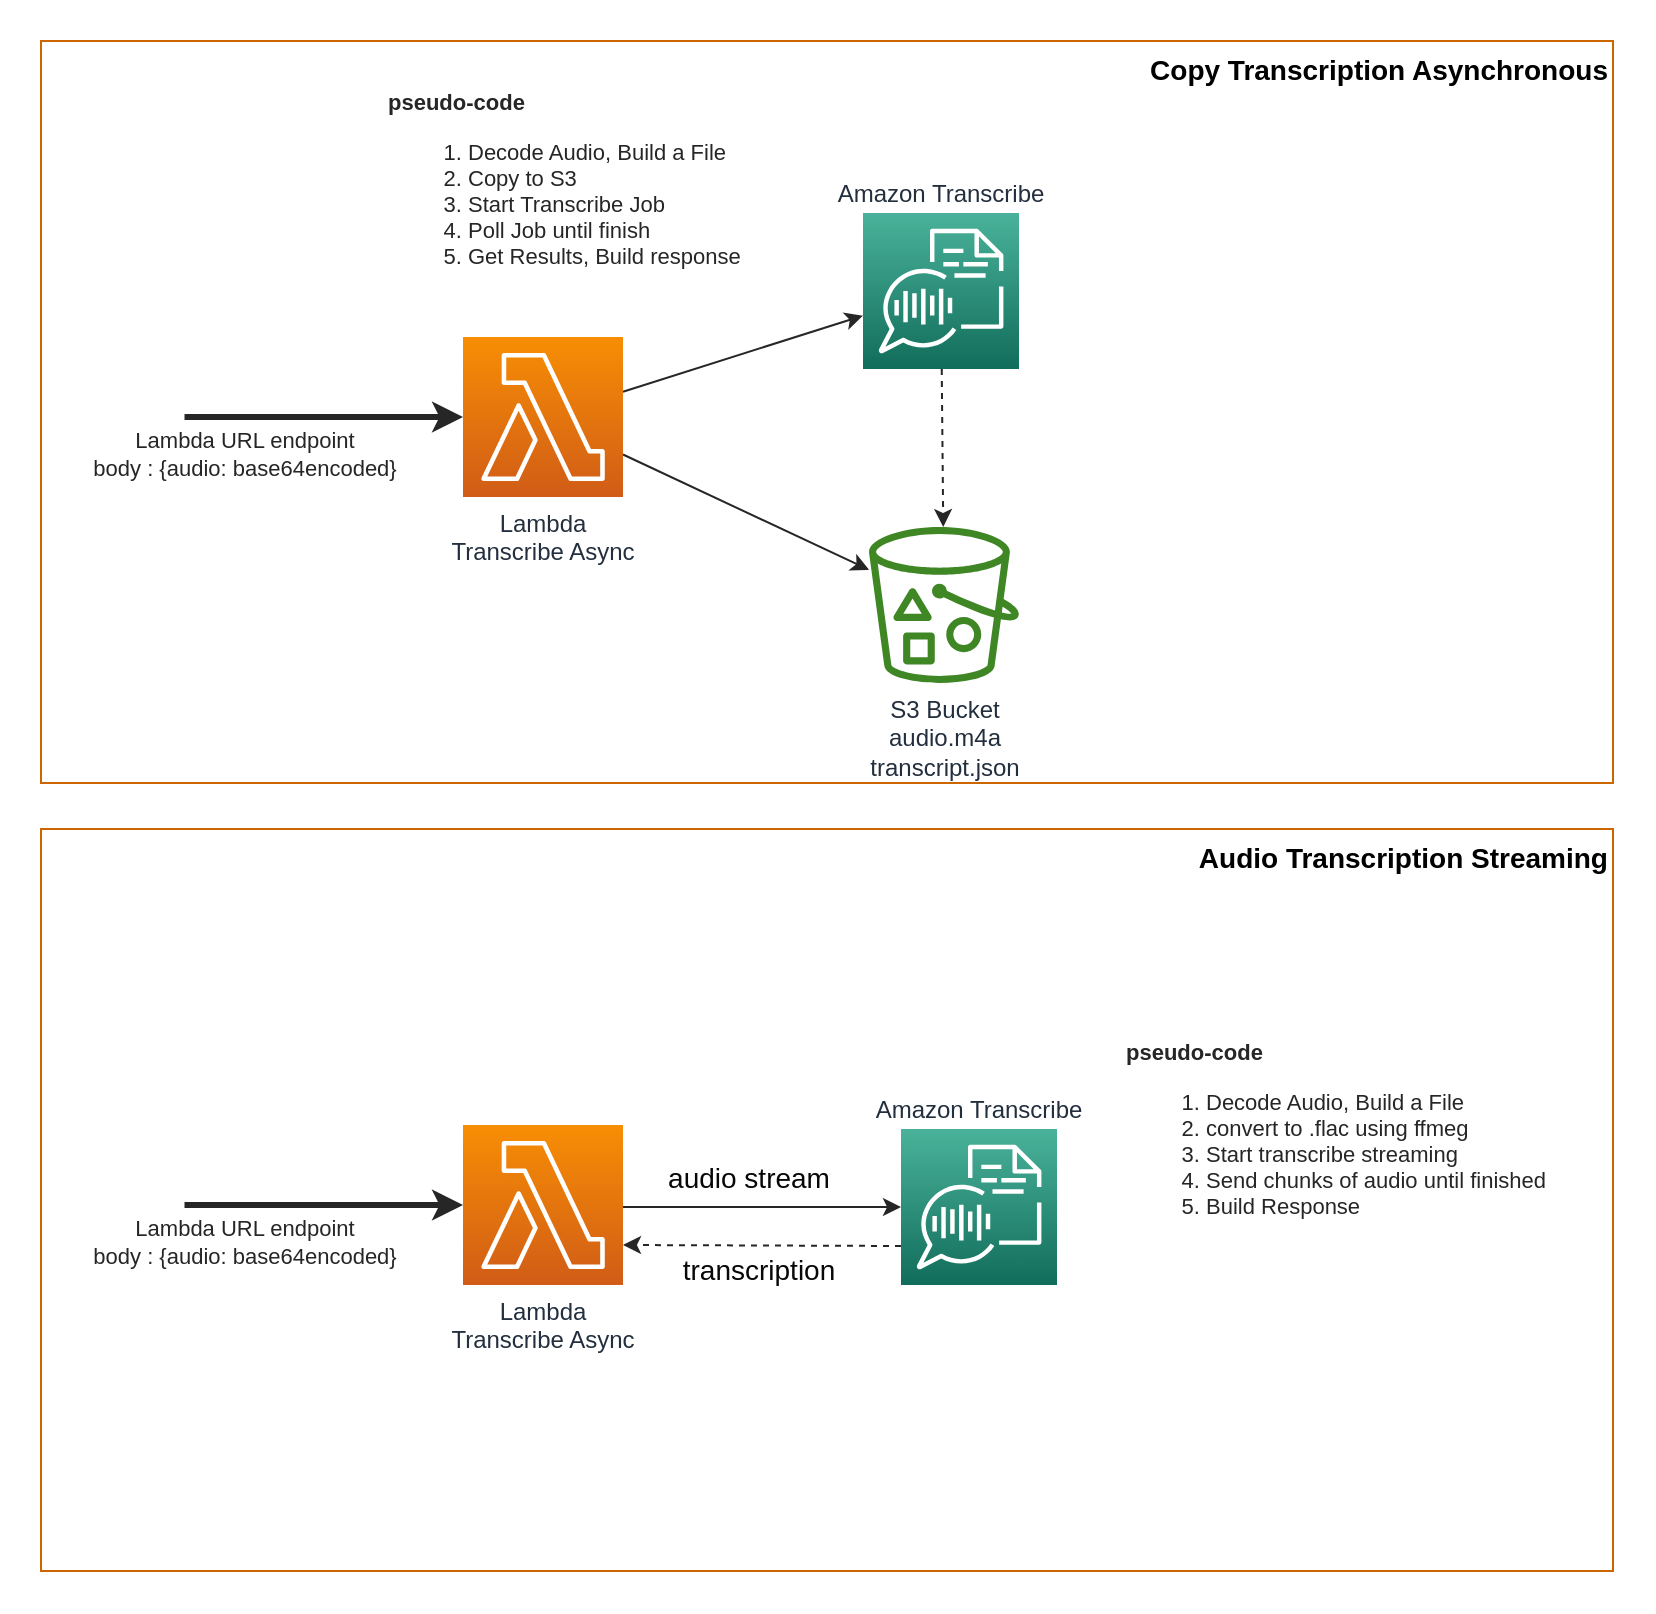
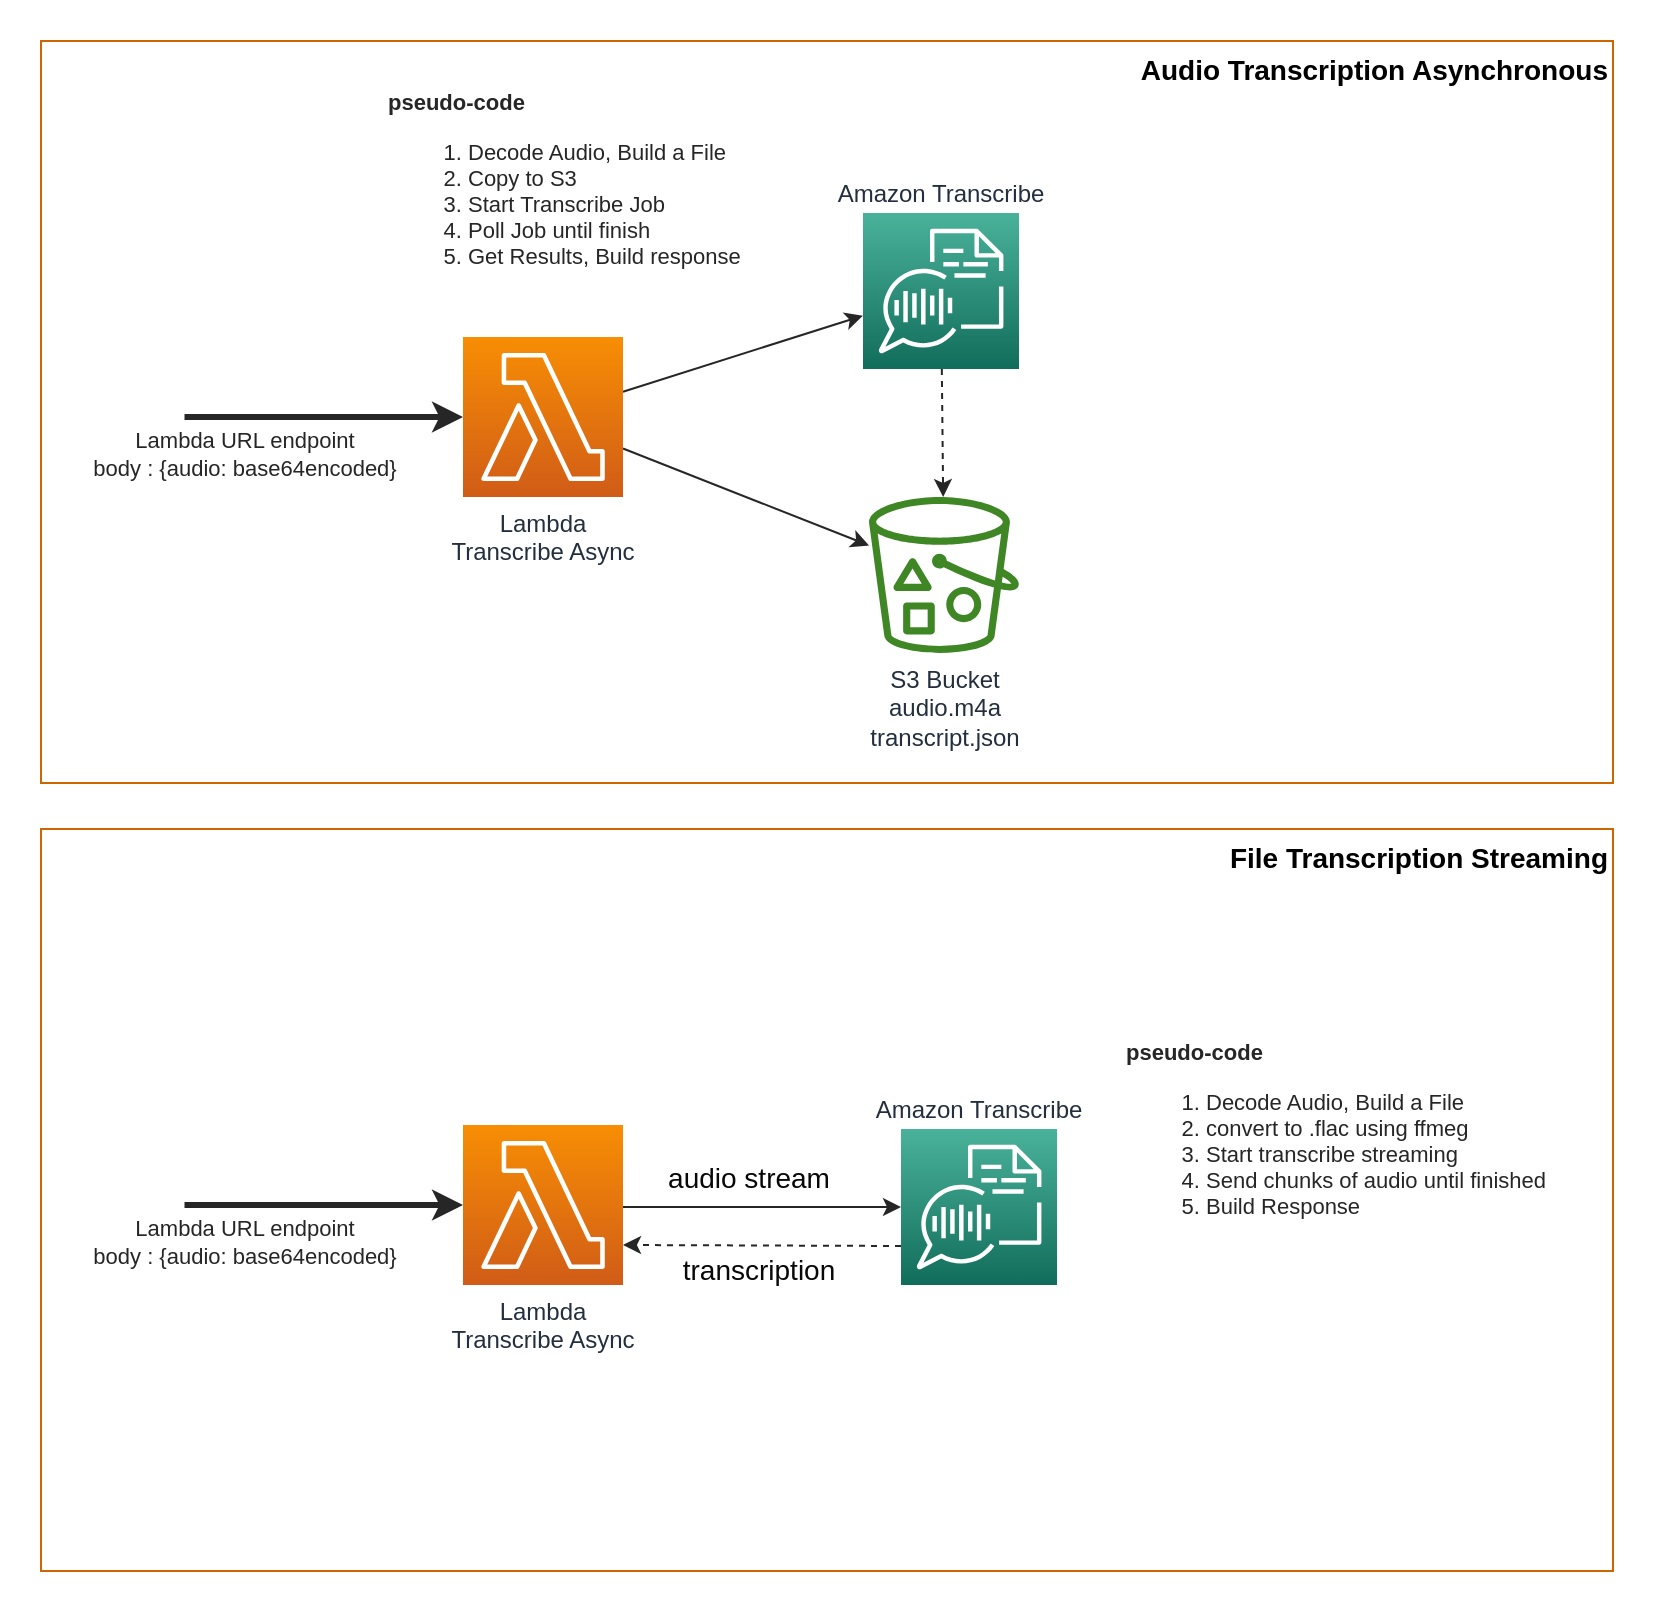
- <mxCell id="3" value="Copy Transcription Asynchronous" style="rounded=0;whiteSpace=wrap;html=1;labelBackgroundColor=none;fontSize=14;fontColor=none;fillColor=none;strokeColor=#CC6600;verticalAlign=top;align=right;fontStyle=1" vertex="1" parent="1"><mxGeometry x="20" y="20" width="786" height="371" as="geometry" /></mxCell>
+ <mxCell id="3" value="Audio Transcription Asynchronous" style="rounded=0;whiteSpace=wrap;html=1;labelBackgroundColor=none;fontSize=14;fontColor=none;fillColor=none;strokeColor=#CC6600;verticalAlign=top;align=right;fontStyle=1" vertex="1" parent="1"><mxGeometry x="20" y="20" width="786" height="371" as="geometry" /></mxCell>
- <mxCell id="10" value="S3 Bucket&lt;br&gt;audio.m4a&lt;br&gt;transcript.json" style="sketch=0;outlineConnect=0;fontColor=#232F3E;gradientColor=none;fillColor=#3F8624;strokeColor=none;dashed=0;verticalLabelPosition=bottom;verticalAlign=top;align=center;html=1;fontSize=12;fontStyle=0;aspect=fixed;pointerEvents=1;shape=mxgraph.aws4.bucket_with_objects;labelBackgroundColor=none;" vertex="1" parent="1"><mxGeometry x="434" y="263" width="75" height="78" as="geometry" /></mxCell>
+ <mxCell id="10" value="S3 Bucket&lt;br&gt;audio.m4a&lt;br&gt;transcript.json" style="sketch=0;outlineConnect=0;fontColor=#232F3E;gradientColor=none;fillColor=#3F8624;strokeColor=none;dashed=0;verticalLabelPosition=bottom;verticalAlign=top;align=center;html=1;fontSize=12;fontStyle=0;aspect=fixed;pointerEvents=1;shape=mxgraph.aws4.bucket_with_objects;labelBackgroundColor=none;" vertex="1" parent="1"><mxGeometry x="434" y="248" width="75" height="78" as="geometry" /></mxCell>
- <mxCell id="2" value="Audio Transcription Streaming" style="rounded=0;whiteSpace=wrap;html=1;labelBackgroundColor=none;fontSize=14;fontColor=none;fillColor=none;strokeColor=#CC6600;verticalAlign=top;align=right;fontStyle=1" vertex="1" parent="1"><mxGeometry x="20" y="414" width="786" height="371" as="geometry" /></mxCell>
+ <mxCell id="2" value="File Transcription Streaming" style="rounded=0;whiteSpace=wrap;html=1;labelBackgroundColor=none;fontSize=14;fontColor=none;fillColor=none;strokeColor=#CC6600;verticalAlign=top;align=right;fontStyle=1" vertex="1" parent="1"><mxGeometry x="20" y="414" width="786" height="371" as="geometry" /></mxCell>
